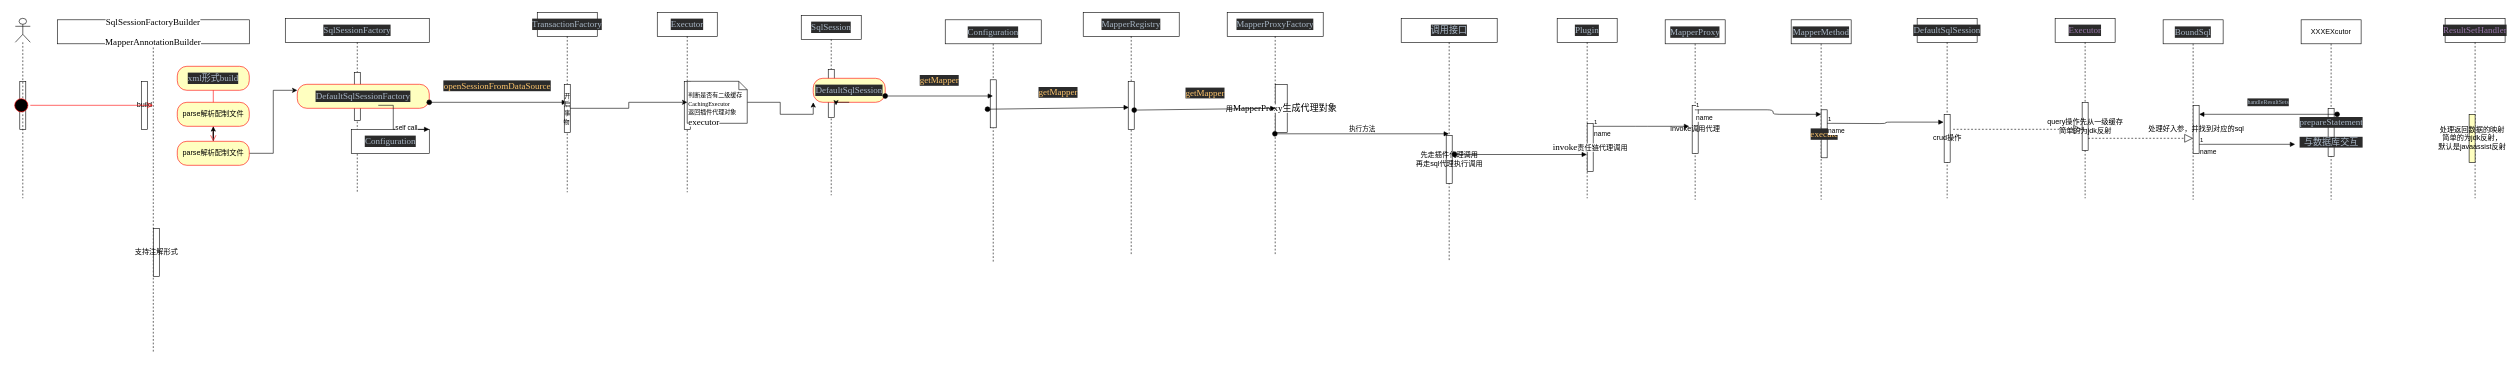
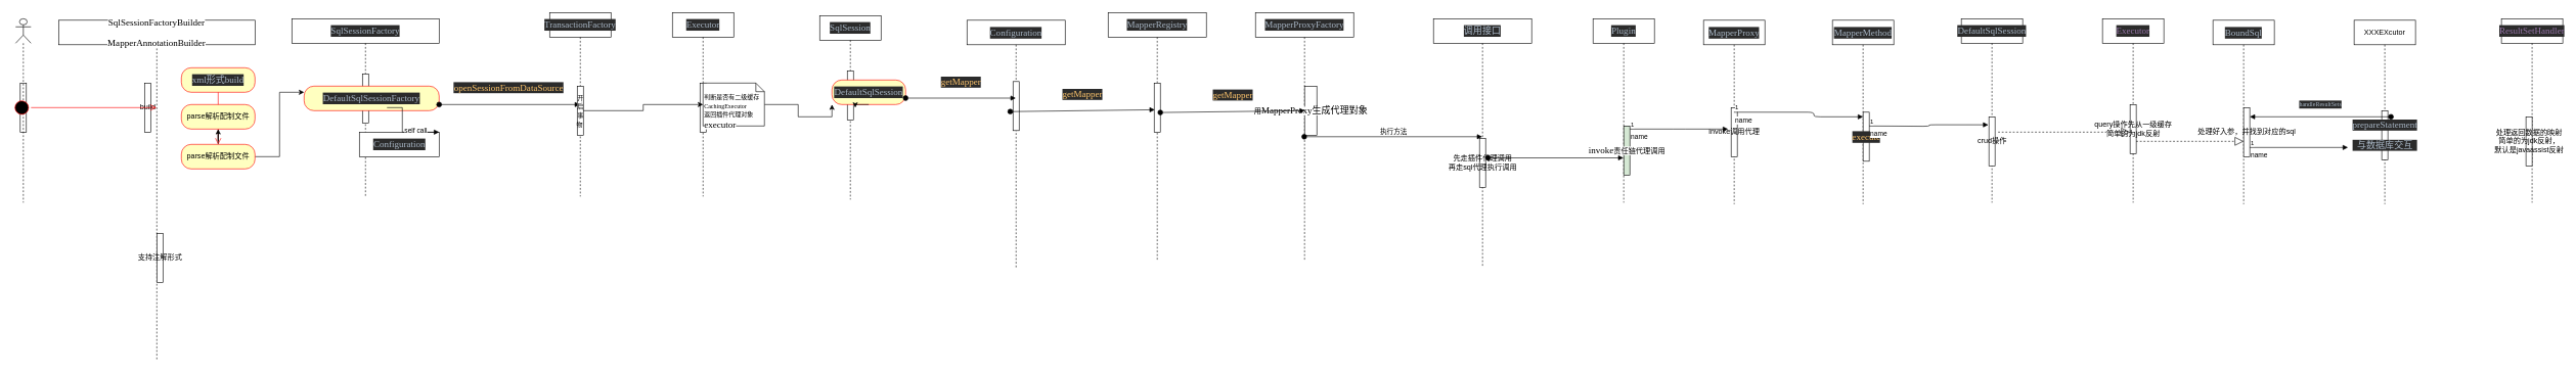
- <mxCell id="70" value="处理返回数据的映射&lt;br&gt;简单的为jdk反射，&lt;br&gt;默认是javaassist反射" style="html=1;points=[];perimeter=orthogonalPerimeter;fillColor=#ffffc0;" vertex="1" parent="69"><mxGeometry x="40" y="160" width="10" height="80" as="geometry" /></mxCell>
+ <mxCell id="70" value="处理返回数据的映射&lt;br&gt;简单的为jdk反射，&lt;br&gt;默认是javaassist反射" style="html=1;points=[];perimeter=orthogonalPerimeter;" vertex="1" parent="69"><mxGeometry x="40" y="160" width="10" height="80" as="geometry" /></mxCell>
- <mxCell id="46" value="&lt;span style=&quot;background-color: rgb(255 , 255 , 255)&quot;&gt;&lt;span style=&quot;font-family: &amp;#34;menlo&amp;#34; ; font-size: 11.3pt&quot;&gt;invoke&lt;/span&gt;责任链代理调用&lt;/span&gt;" style="html=1;points=[];perimeter=orthogonalPerimeter;" vertex="1" parent="45"><mxGeometry x="50" y="175" width="10" height="80" as="geometry" /></mxCell>
+ <mxCell id="46" value="&lt;span style=&quot;background-color: rgb(255 , 255 , 255)&quot;&gt;&lt;span style=&quot;font-family: &amp;#34;menlo&amp;#34; ; font-size: 11.3pt&quot;&gt;invoke&lt;/span&gt;责任链代理调用&lt;/span&gt;" style="html=1;points=[];perimeter=orthogonalPerimeter;fillColor=#d5e8d4;" vertex="1" parent="45"><mxGeometry x="50" y="175" width="10" height="80" as="geometry" /></mxCell>
